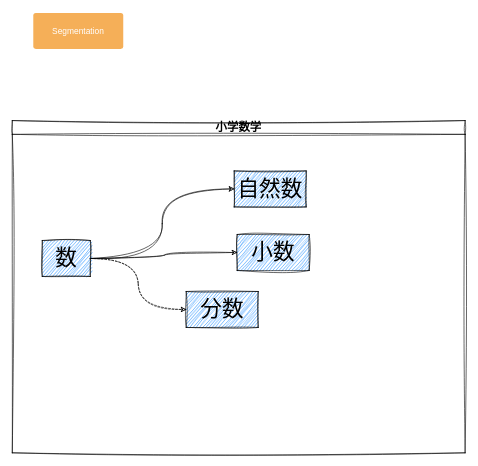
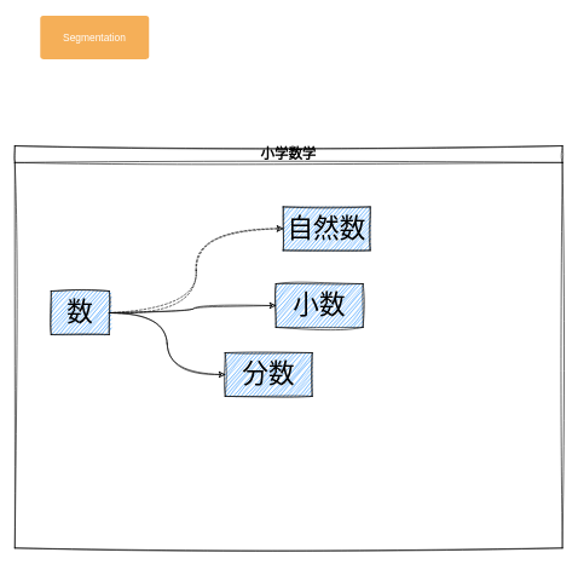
- <mxCell id="4" style="edgeStyle=orthogonalEdgeStyle;rounded=0;orthogonalLoop=1;jettySize=auto;html=1;entryX=0;entryY=0.5;entryDx=0;entryDy=0;fontFamily=方正徐静蕾体;fontSource=http%3A%2F%2Fwww.ps3000.com%2Ffonts%2F%25E6%2596%25B9%25E6%25AD%25A3%25E9%259D%2599%25E8%2595%25BE%25E7%25AE%2580%25E4%25BD%2593_%25E5%25BE%2590%25E9%259D%2599%25E8%2595%25BE%25E6%2589%258B%25E5%2586%2599%25E4%25BD%2593.fon;fontSize=36;sketch=1;curveFitting=1;jiggle=2;elbow=vertical;curved=1;" edge="1" parent="3" source="7" target="8"><mxGeometry relative="1" as="geometry" /></mxCell>
+ <mxCell id="4" style="edgeStyle=orthogonalEdgeStyle;rounded=0;orthogonalLoop=1;jettySize=auto;html=1;entryX=0;entryY=0.5;entryDx=0;entryDy=0;fontFamily=方正徐静蕾体;fontSource=http%3A%2F%2Fwww.ps3000.com%2Ffonts%2F%25E6%2596%25B9%25E6%25AD%25A3%25E9%259D%2599%25E8%2595%25BE%25E7%25AE%2580%25E4%25BD%2593_%25E5%25BE%2590%25E9%259D%2599%25E8%2595%25BE%25E6%2589%258B%25E5%2586%2599%25E4%25BD%2593.fon;fontSize=36;sketch=1;curveFitting=1;jiggle=2;elbow=vertical;curved=1;dashed=1;" edge="1" parent="3" source="7" target="8"><mxGeometry relative="1" as="geometry" /></mxCell>
- <mxCell id="9" value="小数" style="rounded=0;whiteSpace=wrap;html=1;sketch=1;curveFitting=1;jiggle=2;fontFamily=方正徐静蕾体;fontSource=http%3A%2F%2Fwww.ps3000.com%2Ffonts%2F%25E6%2596%25B9%25E6%25AD%25A3%25E9%259D%2599%25E8%2595%25BE%25E7%25AE%2580%25E4%25BD%2593_%25E5%25BE%2590%25E9%259D%2599%25E8%2595%25BE%25E6%2589%258B%25E5%2586%2599%25E4%25BD%2593.fon;fontSize=36;fillColor=#007FFF;shadow=0;" vertex="1" parent="3"><mxGeometry x="375" y="190" width="120" height="60" as="geometry" /></mxCell>
+ <mxCell id="9" value="小数" style="rounded=0;whiteSpace=wrap;html=1;sketch=1;curveFitting=1;jiggle=2;fontFamily=方正徐静蕾体;fontSource=http%3A%2F%2Fwww.ps3000.com%2Ffonts%2F%25E6%2596%25B9%25E6%25AD%25A3%25E9%259D%2599%25E8%2595%25BE%25E7%25AE%2580%25E4%25BD%2593_%25E5%25BE%2590%25E9%259D%2599%25E8%2595%25BE%25E6%2589%258B%25E5%2586%2599%25E4%25BD%2593.fon;fontSize=36;fillColor=#007FFF;shadow=0;" vertex="1" parent="3"><mxGeometry x="360" y="190" width="120" height="60" as="geometry" /></mxCell>
- <mxCell id="6" style="edgeStyle=orthogonalEdgeStyle;curved=1;rounded=0;sketch=1;orthogonalLoop=1;jettySize=auto;html=1;entryX=0;entryY=0.5;entryDx=0;entryDy=0;fontFamily=方正徐静蕾体;fontSource=http%3A%2F%2Fwww.ps3000.com%2Ffonts%2F%25E6%2596%25B9%25E6%25AD%25A3%25E9%259D%2599%25E8%2595%25BE%25E7%25AE%2580%25E4%25BD%2593_%25E5%25BE%2590%25E9%259D%2599%25E8%2595%25BE%25E6%2589%258B%25E5%2586%2599%25E4%25BD%2593.fon;fontSize=36;elbow=vertical;dashed=1;" edge="1" parent="3" source="7" target="10"><mxGeometry relative="1" as="geometry" /></mxCell>
+ <mxCell id="6" style="edgeStyle=orthogonalEdgeStyle;curved=1;rounded=0;sketch=1;orthogonalLoop=1;jettySize=auto;html=1;entryX=0;entryY=0.5;entryDx=0;entryDy=0;fontFamily=方正徐静蕾体;fontSource=http%3A%2F%2Fwww.ps3000.com%2Ffonts%2F%25E6%2596%25B9%25E6%25AD%25A3%25E9%259D%2599%25E8%2595%25BE%25E7%25AE%2580%25E4%25BD%2593_%25E5%25BE%2590%25E9%259D%2599%25E8%2595%25BE%25E6%2589%258B%25E5%2586%2599%25E4%25BD%2593.fon;fontSize=36;elbow=vertical;" edge="1" parent="3" source="7" target="10"><mxGeometry relative="1" as="geometry" /></mxCell>
